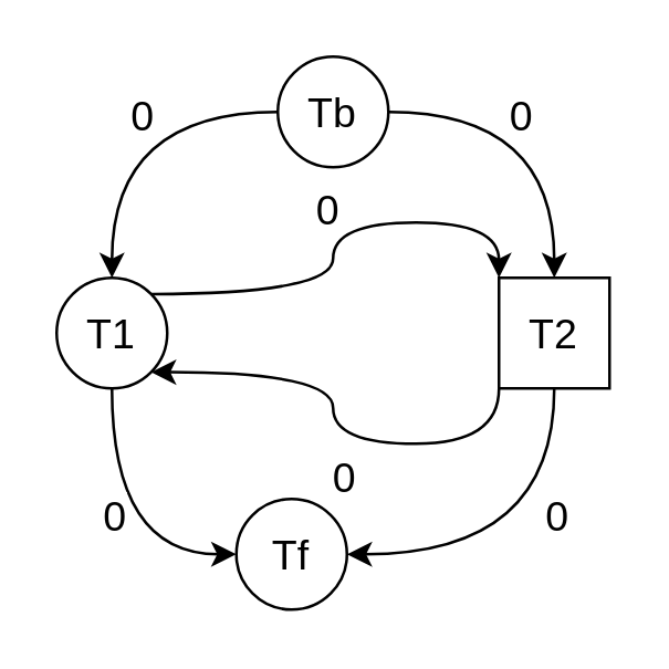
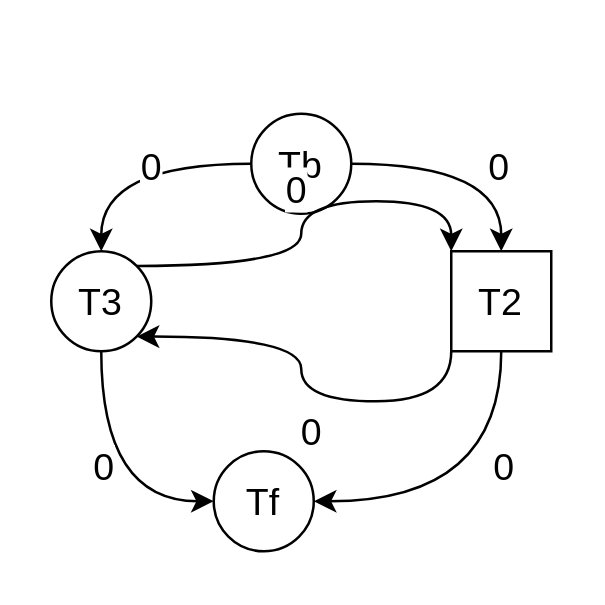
- <mxCell id="6" value="Tb" style="ellipse;whiteSpace=wrap;html=1;aspect=fixed;fontSize=15;" vertex="1" parent="1"><mxGeometry x="100" y="20" width="40" height="40" as="geometry" /></mxCell>
+ <mxCell id="6" value="Tb" style="ellipse;whiteSpace=wrap;html=1;aspect=fixed;fontSize=15;" vertex="1" parent="1"><mxGeometry x="100" y="45" width="40" height="40" as="geometry" /></mxCell>
- <mxCell id="11" value="&lt;font&gt;T1&lt;/font&gt;" style="ellipse;whiteSpace=wrap;html=1;aspect=fixed;fontSize=15;" vertex="1" parent="1"><mxGeometry x="20" y="100" width="40" height="40" as="geometry" /></mxCell>
+ <mxCell id="11" value="&lt;font&gt;T3&lt;/font&gt;" style="ellipse;whiteSpace=wrap;html=1;aspect=fixed;fontSize=15;" vertex="1" parent="1"><mxGeometry x="20" y="100" width="40" height="40" as="geometry" /></mxCell>
